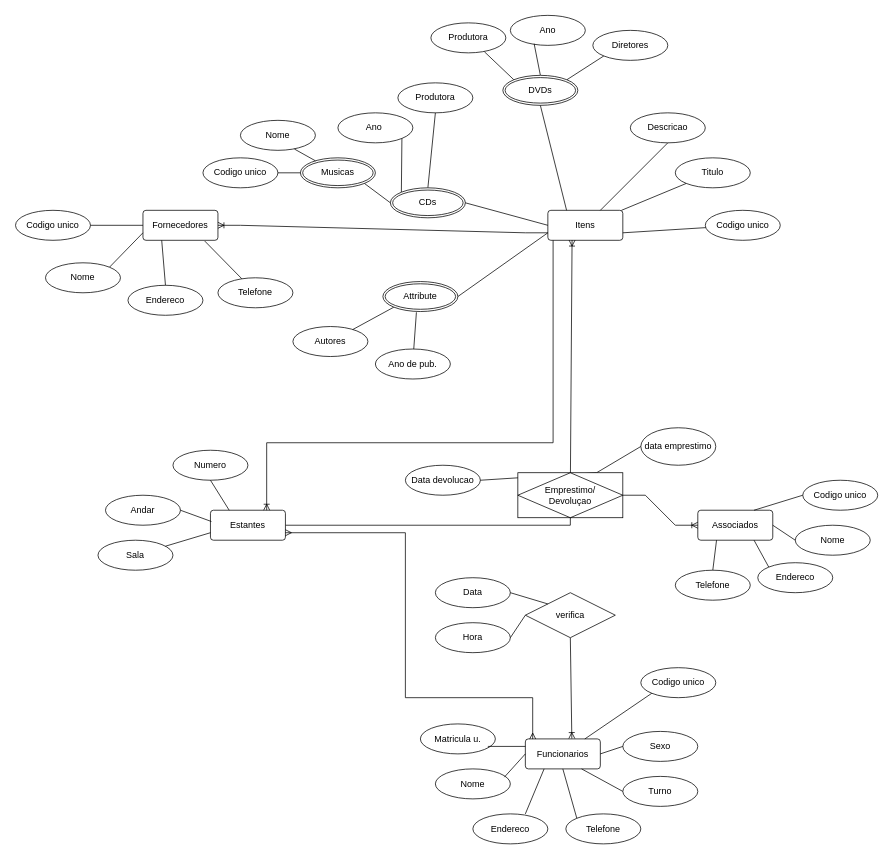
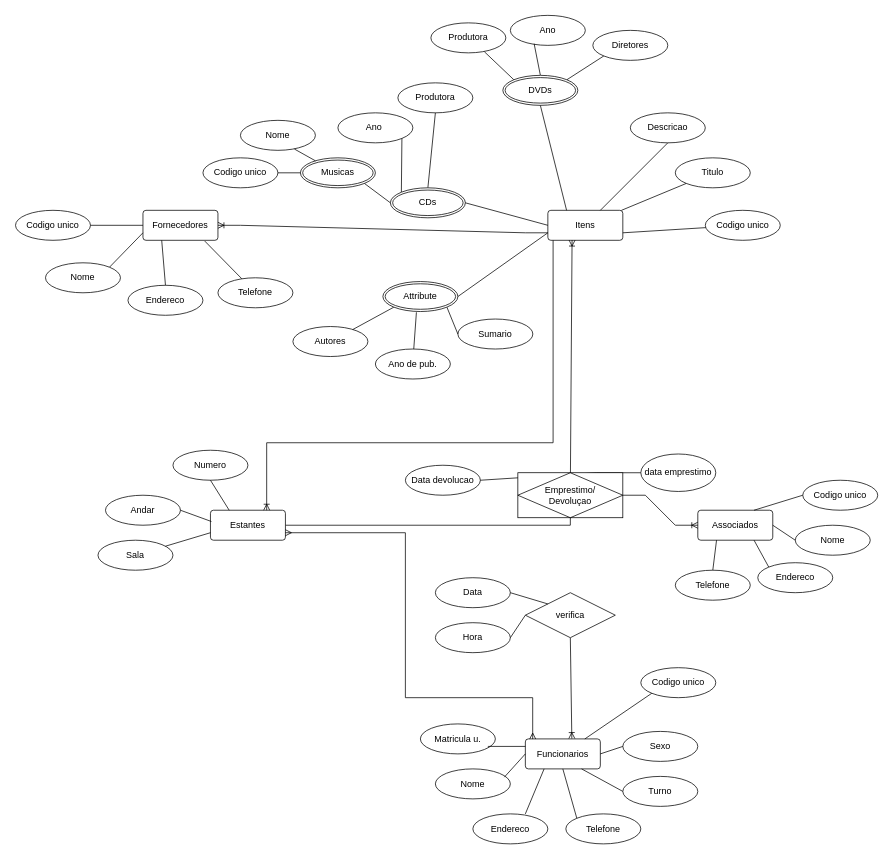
+ <mxCell id="13" value="" style="endArrow=none;html=1;rounded=0;exitX=1;exitY=1;exitDx=0;exitDy=0;entryX=0;entryY=0.5;entryDx=0;entryDy=0;" parent="1" source="32" target="12" edge="1"><mxGeometry relative="1" as="geometry"><mxPoint x="590" y="385" as="sourcePoint" /><mxPoint x="1100" y="355" as="targetPoint" /></mxGeometry></mxCell>
+ <mxCell id="12" value="Sumario" style="ellipse;whiteSpace=wrap;html=1;align=center;" parent="1" vertex="1"><mxGeometry x="610" y="425" width="100" height="40" as="geometry" /></mxCell>
- <mxCell id="69" value="data emprestimo" style="ellipse;whiteSpace=wrap;html=1;align=center;" parent="1" vertex="1"><mxGeometry x="854" y="570" width="100" height="50" as="geometry" /></mxCell>
+ <mxCell id="69" value="data emprestimo" style="ellipse;whiteSpace=wrap;html=1;align=center;" parent="1" vertex="1"><mxGeometry x="854" y="605" width="100" height="50" as="geometry" /></mxCell>
